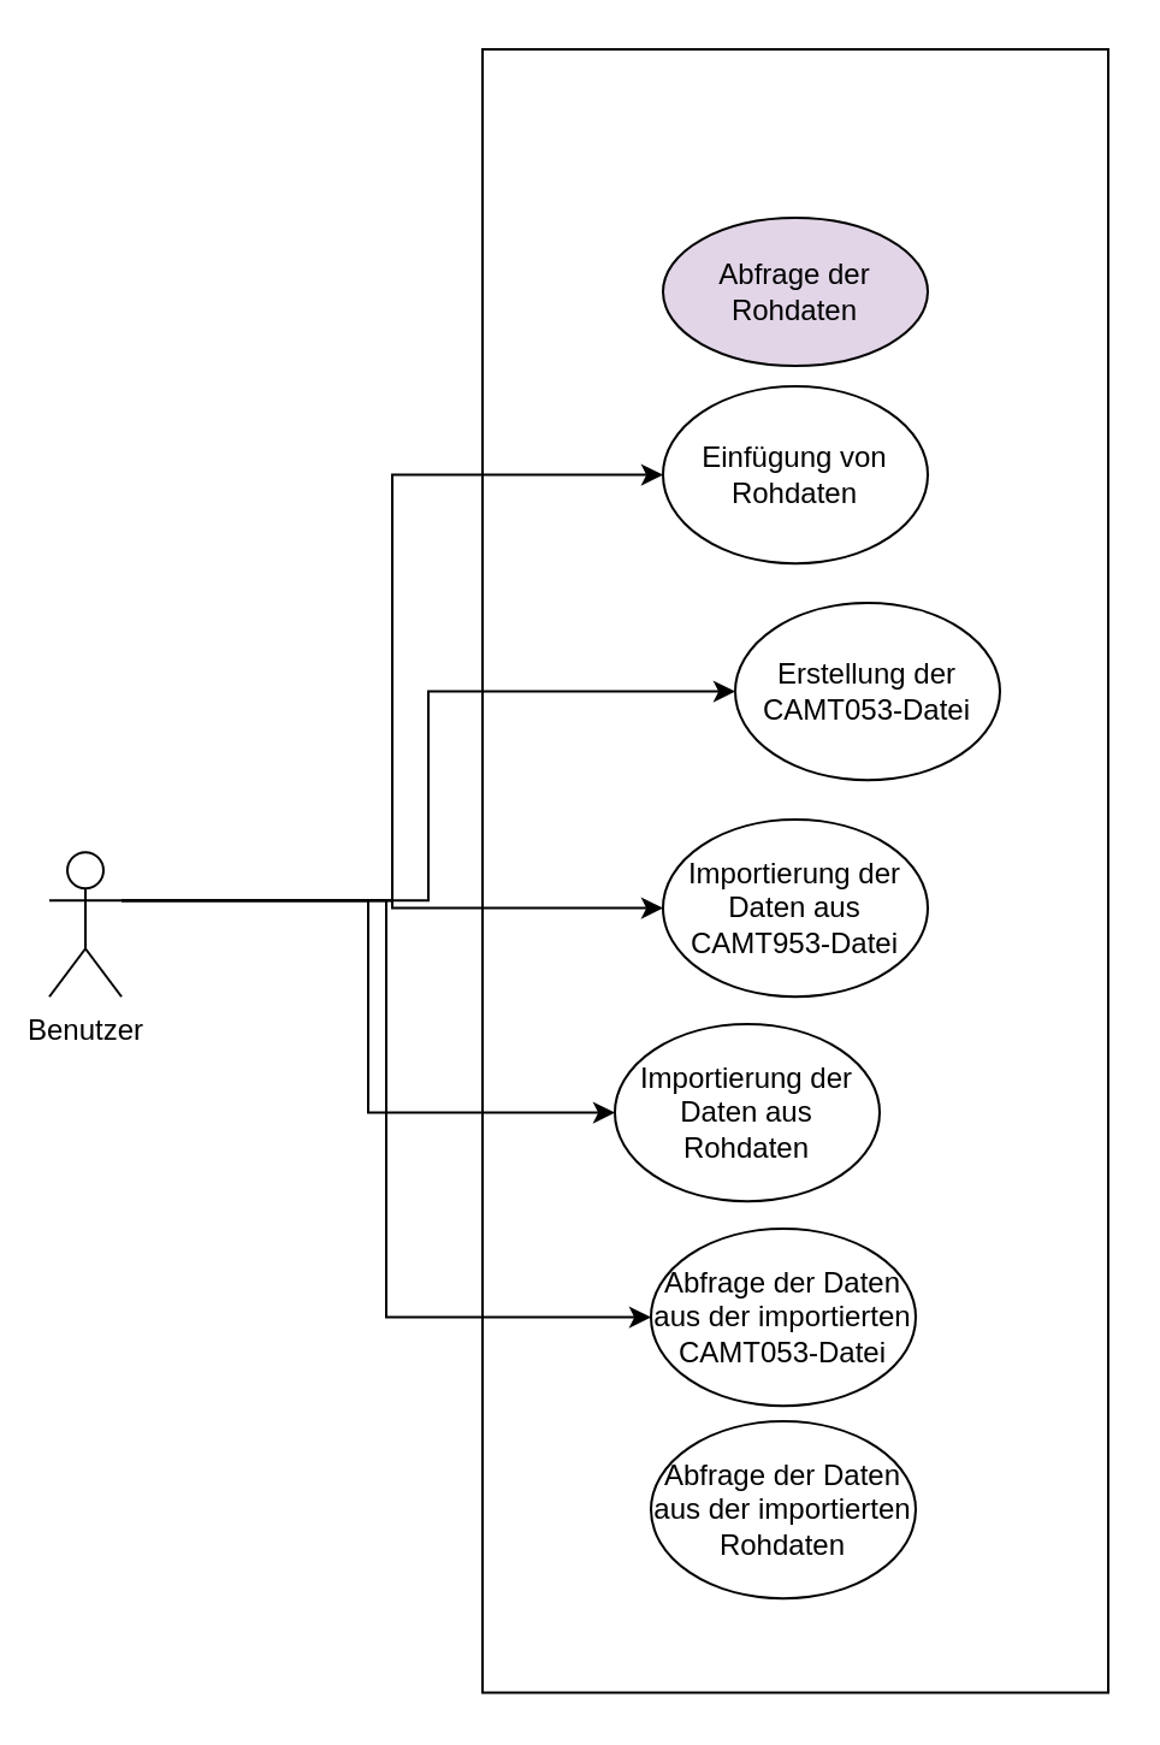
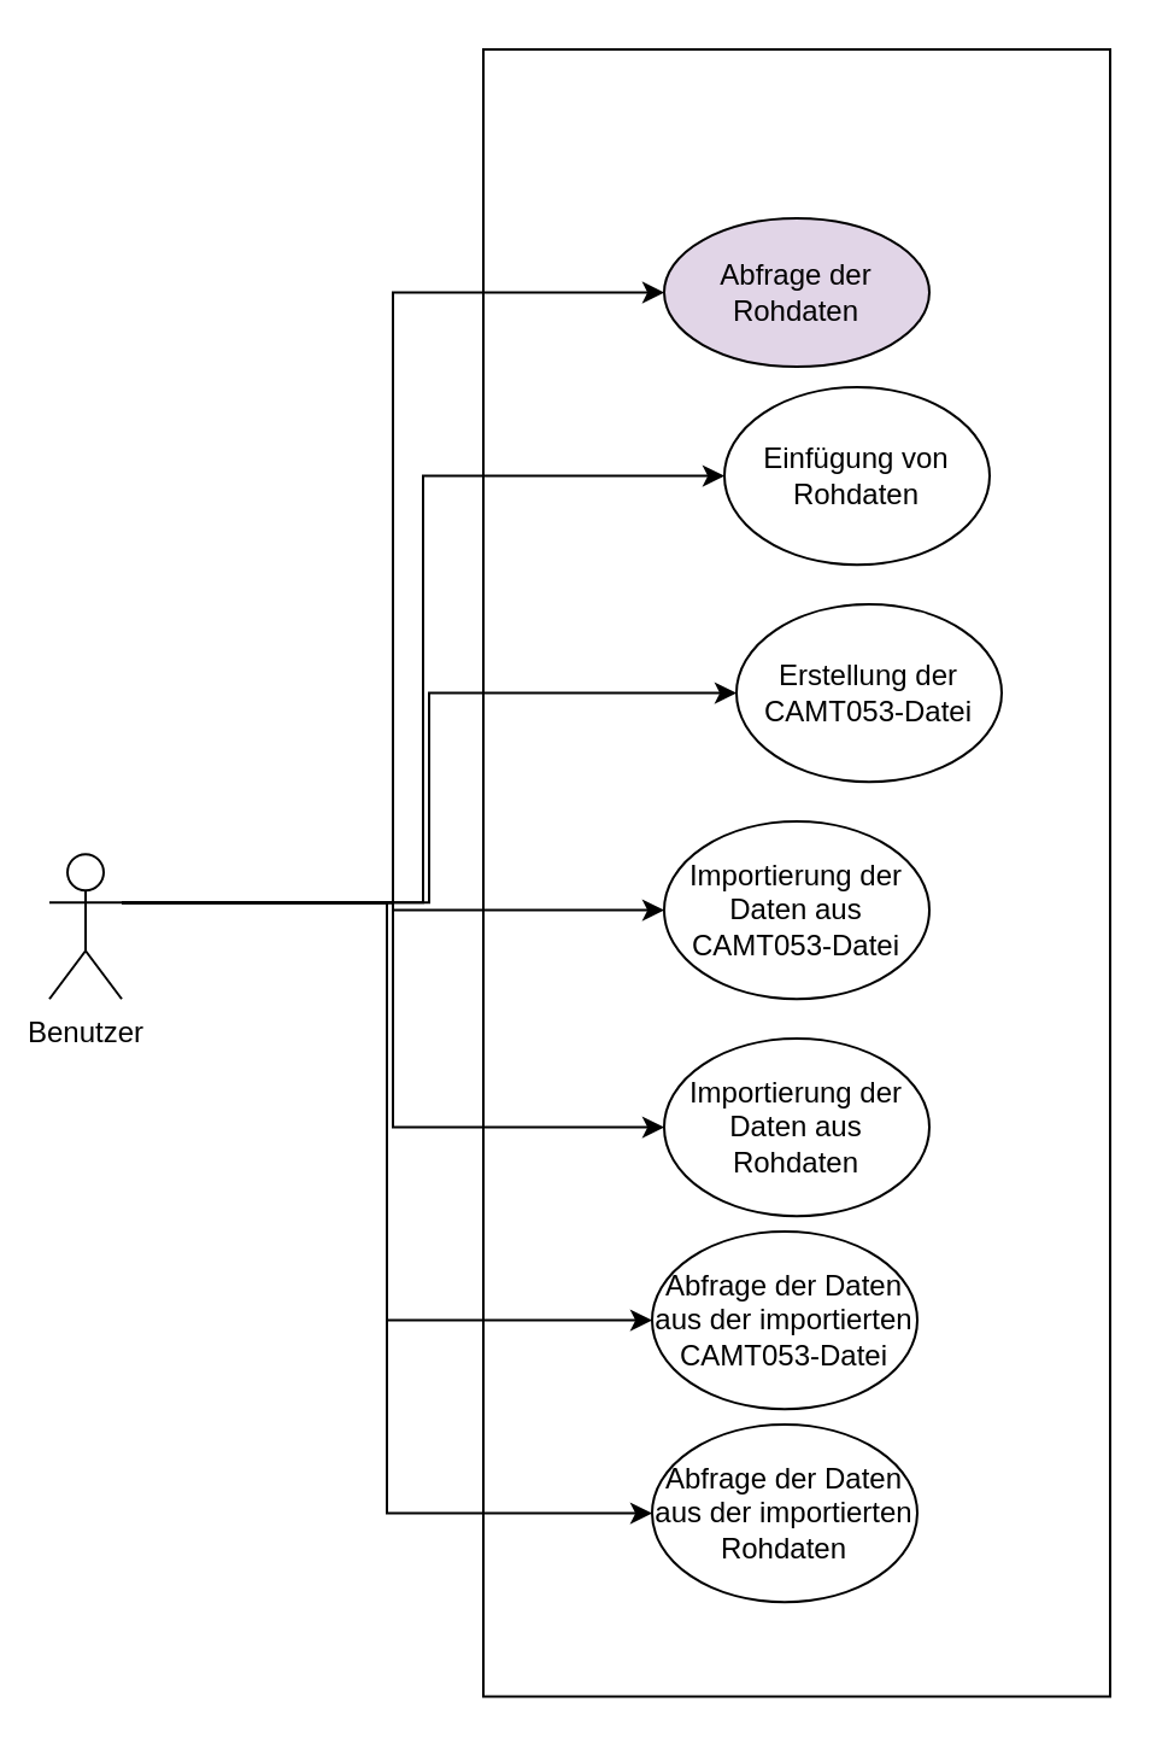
+ <mxCell id="3" style="edgeStyle=orthogonalEdgeStyle;rounded=0;orthogonalLoop=1;jettySize=auto;html=1;exitX=1;exitY=0.333;exitDx=0;exitDy=0;exitPerimeter=0;entryX=0;entryY=0.5;entryDx=0;entryDy=0;" edge="1" parent="1" source="10" target="11"><mxGeometry relative="1" as="geometry" /></mxCell>
- <mxCell id="12" value="Einfügung von Rohdaten" style="ellipse;whiteSpace=wrap;html=1;aspect=fixed;" vertex="1" parent="1"><mxGeometry x="275" y="160" width="110" height="73.62" as="geometry" /></mxCell>
+ <mxCell id="12" value="Einfügung von Rohdaten" style="ellipse;whiteSpace=wrap;html=1;aspect=fixed;" vertex="1" parent="1"><mxGeometry x="300" y="160" width="110" height="73.62" as="geometry" /></mxCell>
- <mxCell id="14" value="Importierung der Daten aus CAMT953-Datei" style="ellipse;whiteSpace=wrap;html=1;aspect=fixed;" vertex="1" parent="1"><mxGeometry x="275" y="340" width="110" height="73.62" as="geometry" /></mxCell>
+ <mxCell id="14" value="Importierung der Daten aus CAMT053-Datei" style="ellipse;whiteSpace=wrap;html=1;aspect=fixed;" vertex="1" parent="1"><mxGeometry x="275" y="340" width="110" height="73.62" as="geometry" /></mxCell>
- <mxCell id="15" value="Importierung der Daten aus Rohdaten" style="ellipse;whiteSpace=wrap;html=1;aspect=fixed;" vertex="1" parent="1"><mxGeometry x="255" y="425" width="110" height="73.62" as="geometry" /></mxCell>
+ <mxCell id="15" value="Importierung der Daten aus Rohdaten" style="ellipse;whiteSpace=wrap;html=1;aspect=fixed;" vertex="1" parent="1"><mxGeometry x="275" y="430" width="110" height="73.62" as="geometry" /></mxCell>
+ <mxCell id="8" style="edgeStyle=orthogonalEdgeStyle;rounded=0;orthogonalLoop=1;jettySize=auto;html=1;exitX=1;exitY=0.333;exitDx=0;exitDy=0;exitPerimeter=0;entryX=0;entryY=0.5;entryDx=0;entryDy=0;" edge="1" parent="1" source="10" target="17"><mxGeometry relative="1" as="geometry" /></mxCell>
